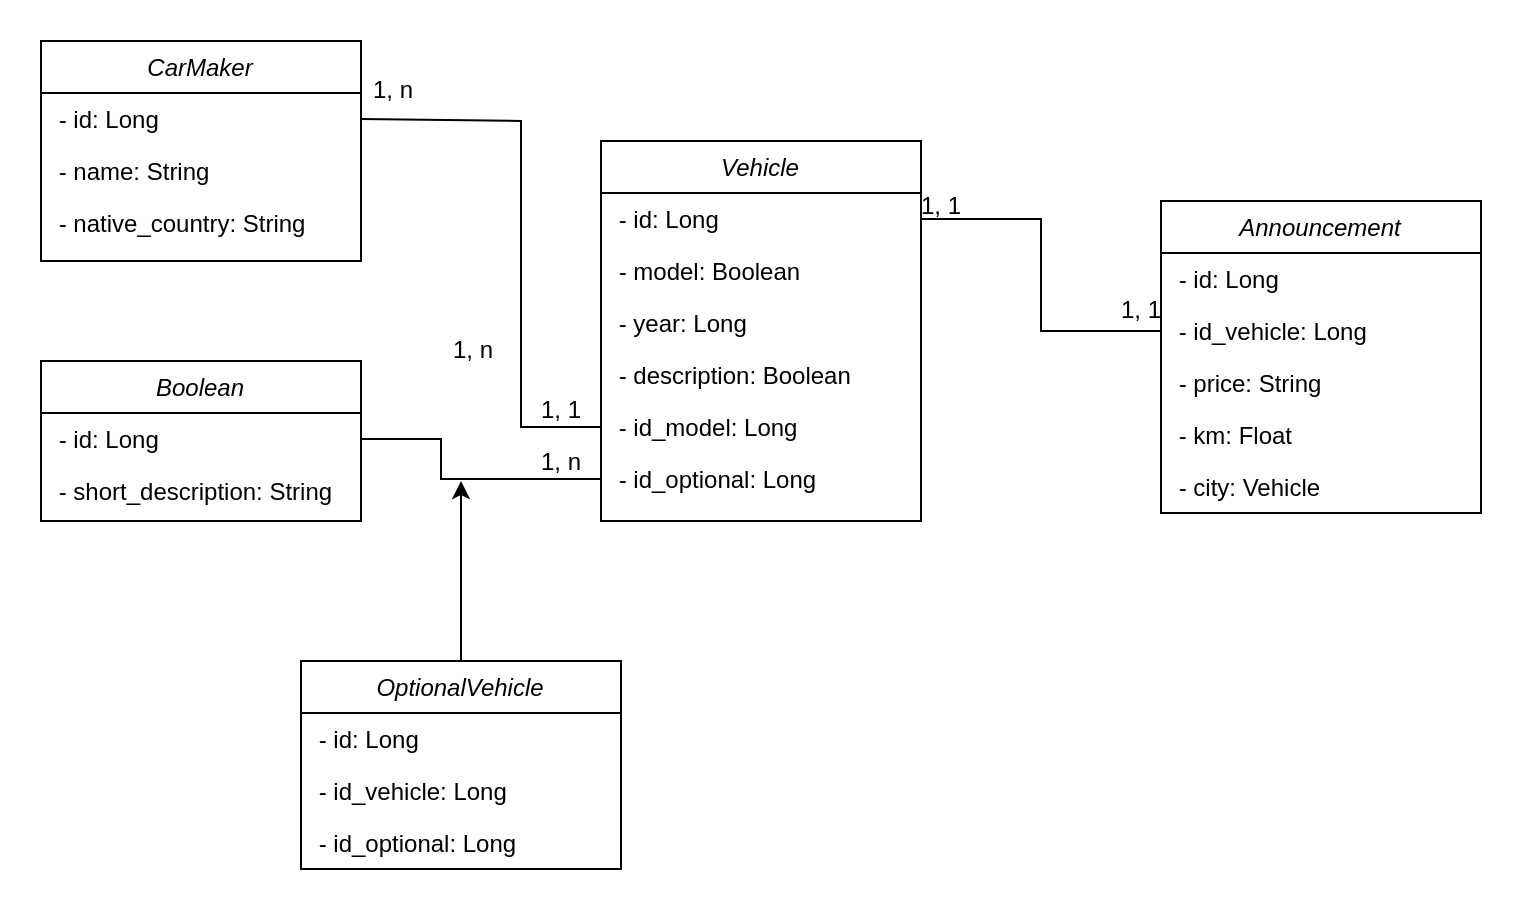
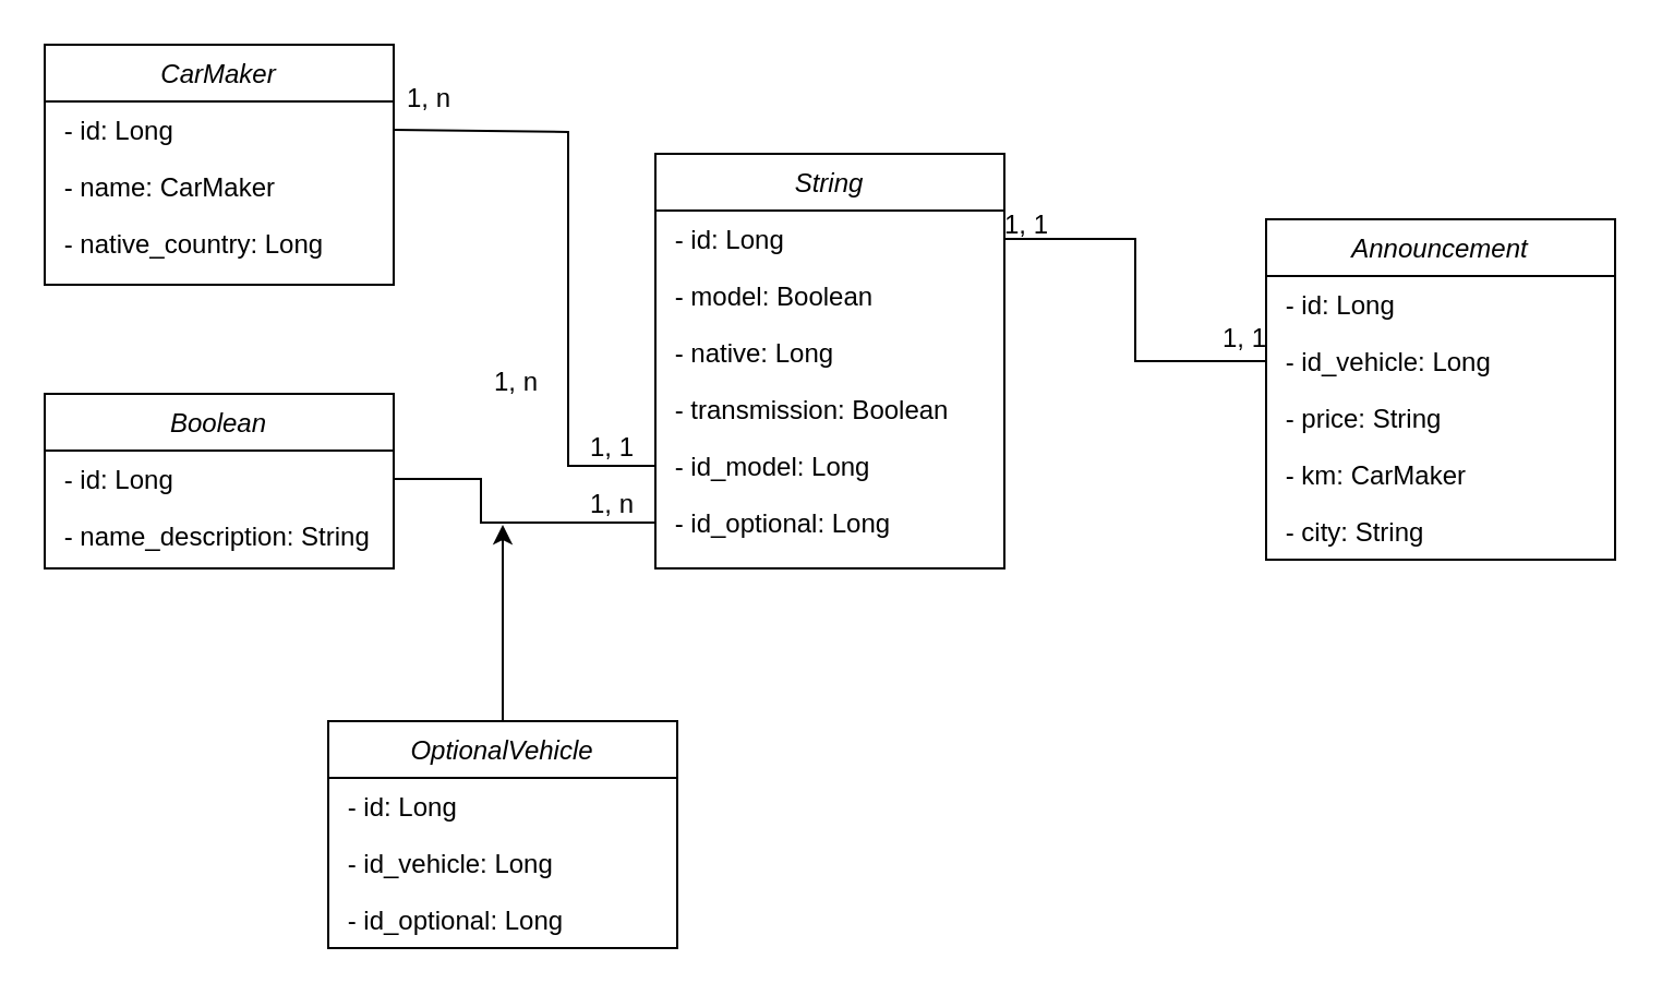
- <mxCell id="6" value="Vehicle" style="swimlane;fontStyle=2;align=center;verticalAlign=top;childLayout=stackLayout;horizontal=1;startSize=26;horizontalStack=0;resizeParent=1;resizeLast=0;collapsible=1;marginBottom=0;rounded=0;shadow=0;strokeWidth=1;" parent="1" vertex="1"><mxGeometry x="300" y="70" width="160" height="190" as="geometry"><mxRectangle x="230" y="140" width="160" height="26" as="alternateBounds" /></mxGeometry></mxCell>
+ <mxCell id="6" value="String" style="swimlane;fontStyle=2;align=center;verticalAlign=top;childLayout=stackLayout;horizontal=1;startSize=26;horizontalStack=0;resizeParent=1;resizeLast=0;collapsible=1;marginBottom=0;rounded=0;shadow=0;strokeWidth=1;" parent="1" vertex="1"><mxGeometry x="300" y="70" width="160" height="190" as="geometry"><mxRectangle x="230" y="140" width="160" height="26" as="alternateBounds" /></mxGeometry></mxCell>
- <mxCell id="4" value=" - name: String" style="text;align=left;verticalAlign=top;spacingLeft=4;spacingRight=4;overflow=hidden;rotatable=0;points=[[0,0.5],[1,0.5]];portConstraint=eastwest;rounded=0;shadow=0;html=0;" parent="2" vertex="1"><mxGeometry y="52" width="160" height="26" as="geometry" /></mxCell>
+ <mxCell id="4" value=" - name: CarMaker" style="text;align=left;verticalAlign=top;spacingLeft=4;spacingRight=4;overflow=hidden;rotatable=0;points=[[0,0.5],[1,0.5]];portConstraint=eastwest;rounded=0;shadow=0;html=0;" parent="2" vertex="1"><mxGeometry y="52" width="160" height="26" as="geometry" /></mxCell>
- <mxCell id="5" value=" - native_country: String" style="text;align=left;verticalAlign=top;spacingLeft=4;spacingRight=4;overflow=hidden;rotatable=0;points=[[0,0.5],[1,0.5]];portConstraint=eastwest;rounded=0;shadow=0;html=0;" parent="2" vertex="1"><mxGeometry y="78" width="160" height="22" as="geometry" /></mxCell>
+ <mxCell id="5" value=" - native_country: Long" style="text;align=left;verticalAlign=top;spacingLeft=4;spacingRight=4;overflow=hidden;rotatable=0;points=[[0,0.5],[1,0.5]];portConstraint=eastwest;rounded=0;shadow=0;html=0;" parent="2" vertex="1"><mxGeometry y="78" width="160" height="22" as="geometry" /></mxCell>
- <mxCell id="9" value=" - year: Long" style="text;align=left;verticalAlign=top;spacingLeft=4;spacingRight=4;overflow=hidden;rotatable=0;points=[[0,0.5],[1,0.5]];portConstraint=eastwest;rounded=0;shadow=0;html=0;" parent="6" vertex="1"><mxGeometry y="78" width="160" height="26" as="geometry" /></mxCell>
+ <mxCell id="9" value=" - native: Long" style="text;align=left;verticalAlign=top;spacingLeft=4;spacingRight=4;overflow=hidden;rotatable=0;points=[[0,0.5],[1,0.5]];portConstraint=eastwest;rounded=0;shadow=0;html=0;" parent="6" vertex="1"><mxGeometry y="78" width="160" height="26" as="geometry" /></mxCell>
- <mxCell id="10" value=" - description: Boolean" style="text;align=left;verticalAlign=top;spacingLeft=4;spacingRight=4;overflow=hidden;rotatable=0;points=[[0,0.5],[1,0.5]];portConstraint=eastwest;rounded=0;shadow=0;html=0;" parent="6" vertex="1"><mxGeometry y="104" width="160" height="26" as="geometry" /></mxCell>
+ <mxCell id="10" value=" - transmission: Boolean" style="text;align=left;verticalAlign=top;spacingLeft=4;spacingRight=4;overflow=hidden;rotatable=0;points=[[0,0.5],[1,0.5]];portConstraint=eastwest;rounded=0;shadow=0;html=0;" parent="6" vertex="1"><mxGeometry y="104" width="160" height="26" as="geometry" /></mxCell>
- <mxCell id="20" value=" - km: Float" style="text;align=left;verticalAlign=top;spacingLeft=4;spacingRight=4;overflow=hidden;rotatable=0;points=[[0,0.5],[1,0.5]];portConstraint=eastwest;rounded=0;shadow=0;html=0;" parent="16" vertex="1"><mxGeometry y="104" width="160" height="26" as="geometry" /></mxCell>
+ <mxCell id="20" value=" - km: CarMaker" style="text;align=left;verticalAlign=top;spacingLeft=4;spacingRight=4;overflow=hidden;rotatable=0;points=[[0,0.5],[1,0.5]];portConstraint=eastwest;rounded=0;shadow=0;html=0;" parent="16" vertex="1"><mxGeometry y="104" width="160" height="26" as="geometry" /></mxCell>
- <mxCell id="21" value=" - city: Vehicle" style="text;align=left;verticalAlign=top;spacingLeft=4;spacingRight=4;overflow=hidden;rotatable=0;points=[[0,0.5],[1,0.5]];portConstraint=eastwest;rounded=0;shadow=0;html=0;" parent="16" vertex="1"><mxGeometry y="130" width="160" height="26" as="geometry" /></mxCell>
+ <mxCell id="21" value=" - city: String" style="text;align=left;verticalAlign=top;spacingLeft=4;spacingRight=4;overflow=hidden;rotatable=0;points=[[0,0.5],[1,0.5]];portConstraint=eastwest;rounded=0;shadow=0;html=0;" parent="16" vertex="1"><mxGeometry y="130" width="160" height="26" as="geometry" /></mxCell>
- <mxCell id="15" value=" - short_description: String" style="text;align=left;verticalAlign=top;spacingLeft=4;spacingRight=4;overflow=hidden;rotatable=0;points=[[0,0.5],[1,0.5]];portConstraint=eastwest;rounded=0;shadow=0;html=0;" parent="13" vertex="1"><mxGeometry y="52" width="160" height="26" as="geometry" /></mxCell>
+ <mxCell id="15" value=" - name_description: String" style="text;align=left;verticalAlign=top;spacingLeft=4;spacingRight=4;overflow=hidden;rotatable=0;points=[[0,0.5],[1,0.5]];portConstraint=eastwest;rounded=0;shadow=0;html=0;" parent="13" vertex="1"><mxGeometry y="52" width="160" height="26" as="geometry" /></mxCell>
